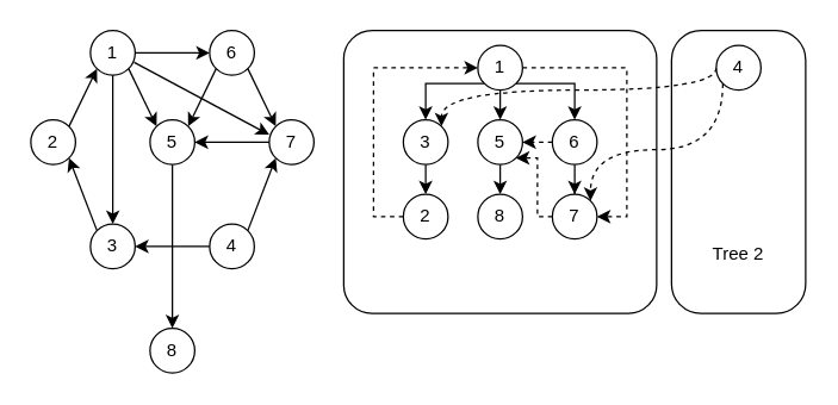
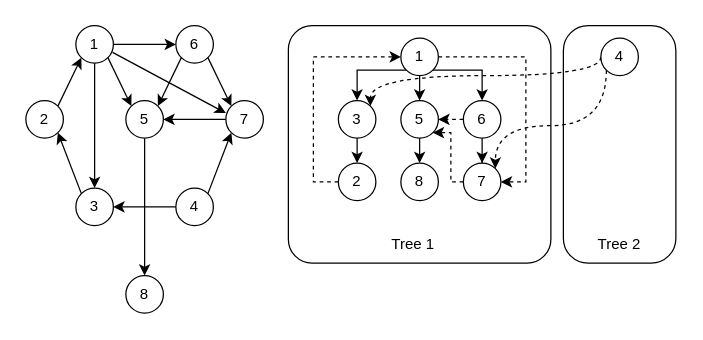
- <mxCell id="43" value="Tree 2" style="text;html=1;align=center;verticalAlign=middle;whiteSpace=wrap;rounded=0;" vertex="1" parent="1"><mxGeometry x="465" y="155" width="60" height="30" as="geometry" /></mxCell>
+ <mxCell id="43" value="Tree 2" style="text;html=1;align=center;verticalAlign=middle;whiteSpace=wrap;rounded=0;" vertex="1" parent="1"><mxGeometry x="465" y="180" width="60" height="30" as="geometry" /></mxCell>
+ <mxCell id="42" value="Tree 1" style="text;html=1;align=center;verticalAlign=middle;whiteSpace=wrap;rounded=0;" vertex="1" parent="1"><mxGeometry x="300" y="180" width="60" height="30" as="geometry" /></mxCell>
